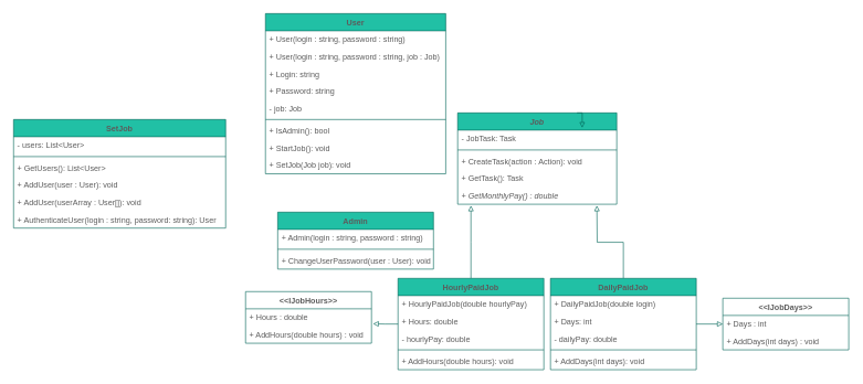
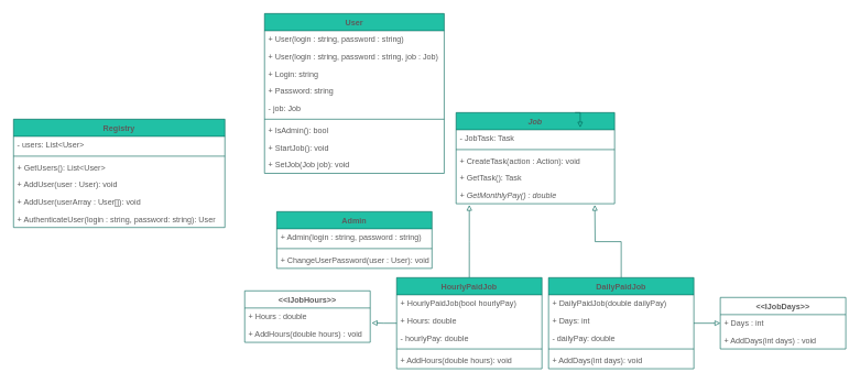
- <mxCell id="16" value="SetJob" style="swimlane;fontStyle=1;align=center;verticalAlign=top;childLayout=stackLayout;horizontal=1;startSize=26;horizontalStack=0;resizeParent=1;resizeParentMax=0;resizeLast=0;collapsible=1;marginBottom=0;fillColor=#21C0A5;strokeColor=#006658;fontColor=#5C5C5C;" vertex="1" parent="1"><mxGeometry x="20" y="180" width="320" height="164" as="geometry" /></mxCell>
+ <mxCell id="16" value="Registry" style="swimlane;fontStyle=1;align=center;verticalAlign=top;childLayout=stackLayout;horizontal=1;startSize=26;horizontalStack=0;resizeParent=1;resizeParentMax=0;resizeLast=0;collapsible=1;marginBottom=0;fillColor=#21C0A5;strokeColor=#006658;fontColor=#5C5C5C;" vertex="1" parent="1"><mxGeometry x="20" y="180" width="320" height="164" as="geometry" /></mxCell>
- <mxCell id="32" value="+ HourlyPaidJob(double hourlyPay)" style="text;strokeColor=none;fillColor=none;align=left;verticalAlign=top;spacingLeft=4;spacingRight=4;overflow=hidden;rotatable=0;points=[[0,0.5],[1,0.5]];portConstraint=eastwest;fontColor=#5C5C5C;" vertex="1" parent="31"><mxGeometry y="26" width="220" height="26" as="geometry" /></mxCell>
+ <mxCell id="32" value="+ HourlyPaidJob(bool hourlyPay)" style="text;strokeColor=none;fillColor=none;align=left;verticalAlign=top;spacingLeft=4;spacingRight=4;overflow=hidden;rotatable=0;points=[[0,0.5],[1,0.5]];portConstraint=eastwest;fontColor=#5C5C5C;" vertex="1" parent="31"><mxGeometry y="26" width="220" height="26" as="geometry" /></mxCell>
- <mxCell id="40" value="+ DailyPaidJob(double login)" style="text;strokeColor=none;fillColor=none;align=left;verticalAlign=top;spacingLeft=4;spacingRight=4;overflow=hidden;rotatable=0;points=[[0,0.5],[1,0.5]];portConstraint=eastwest;fontColor=#5C5C5C;" vertex="1" parent="39"><mxGeometry y="26" width="220" height="26" as="geometry" /></mxCell>
+ <mxCell id="40" value="+ DailyPaidJob(double dailyPay)" style="text;strokeColor=none;fillColor=none;align=left;verticalAlign=top;spacingLeft=4;spacingRight=4;overflow=hidden;rotatable=0;points=[[0,0.5],[1,0.5]];portConstraint=eastwest;fontColor=#5C5C5C;" vertex="1" parent="39"><mxGeometry y="26" width="220" height="26" as="geometry" /></mxCell>
